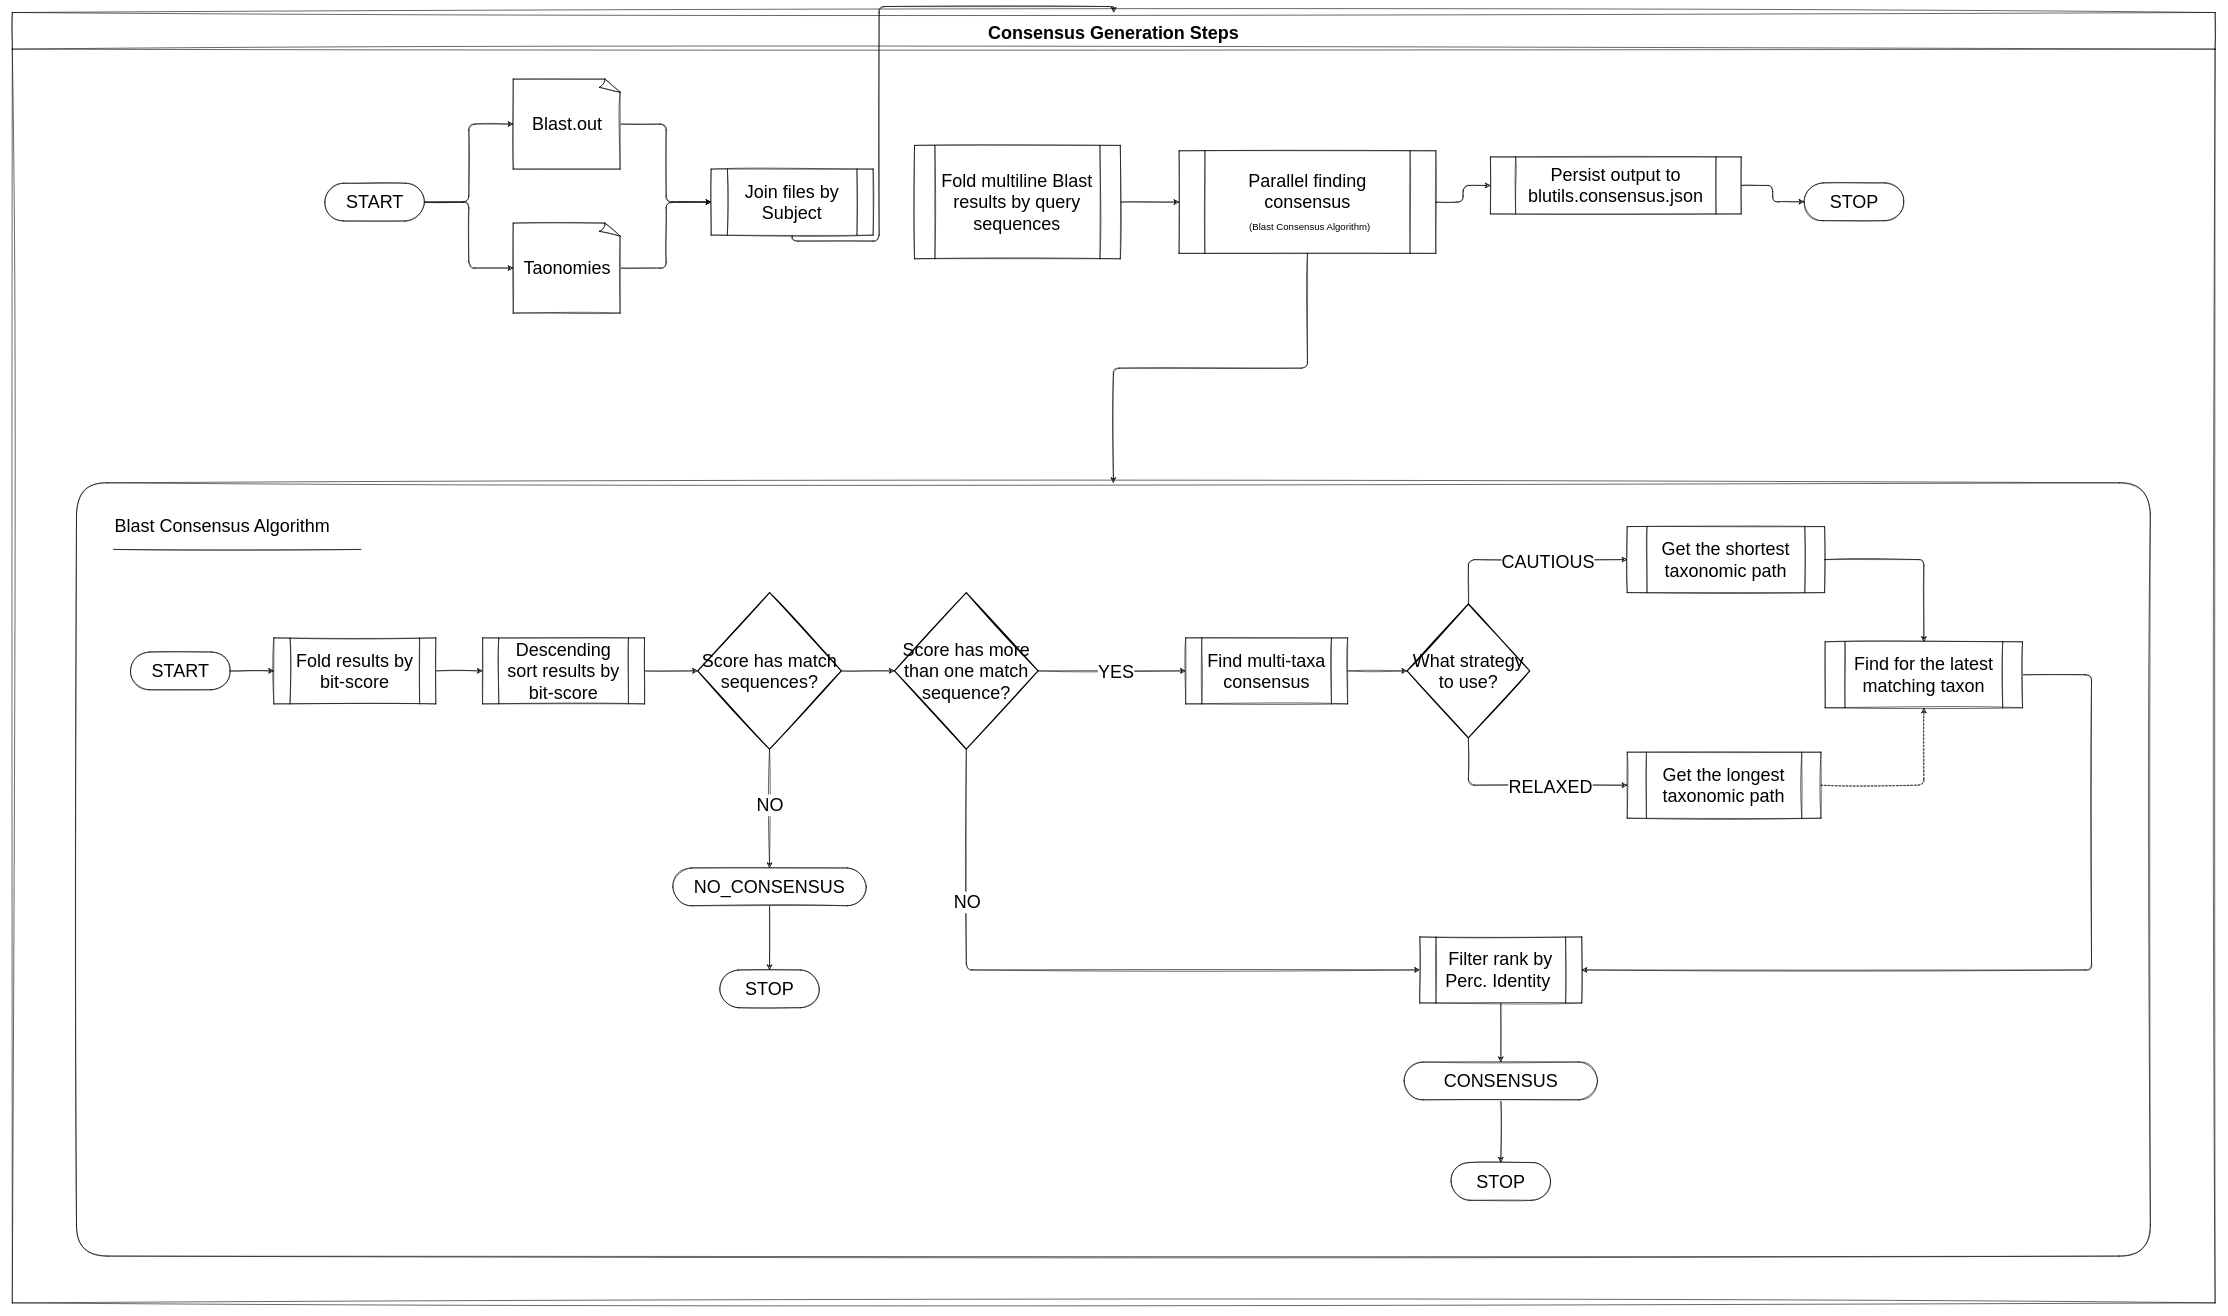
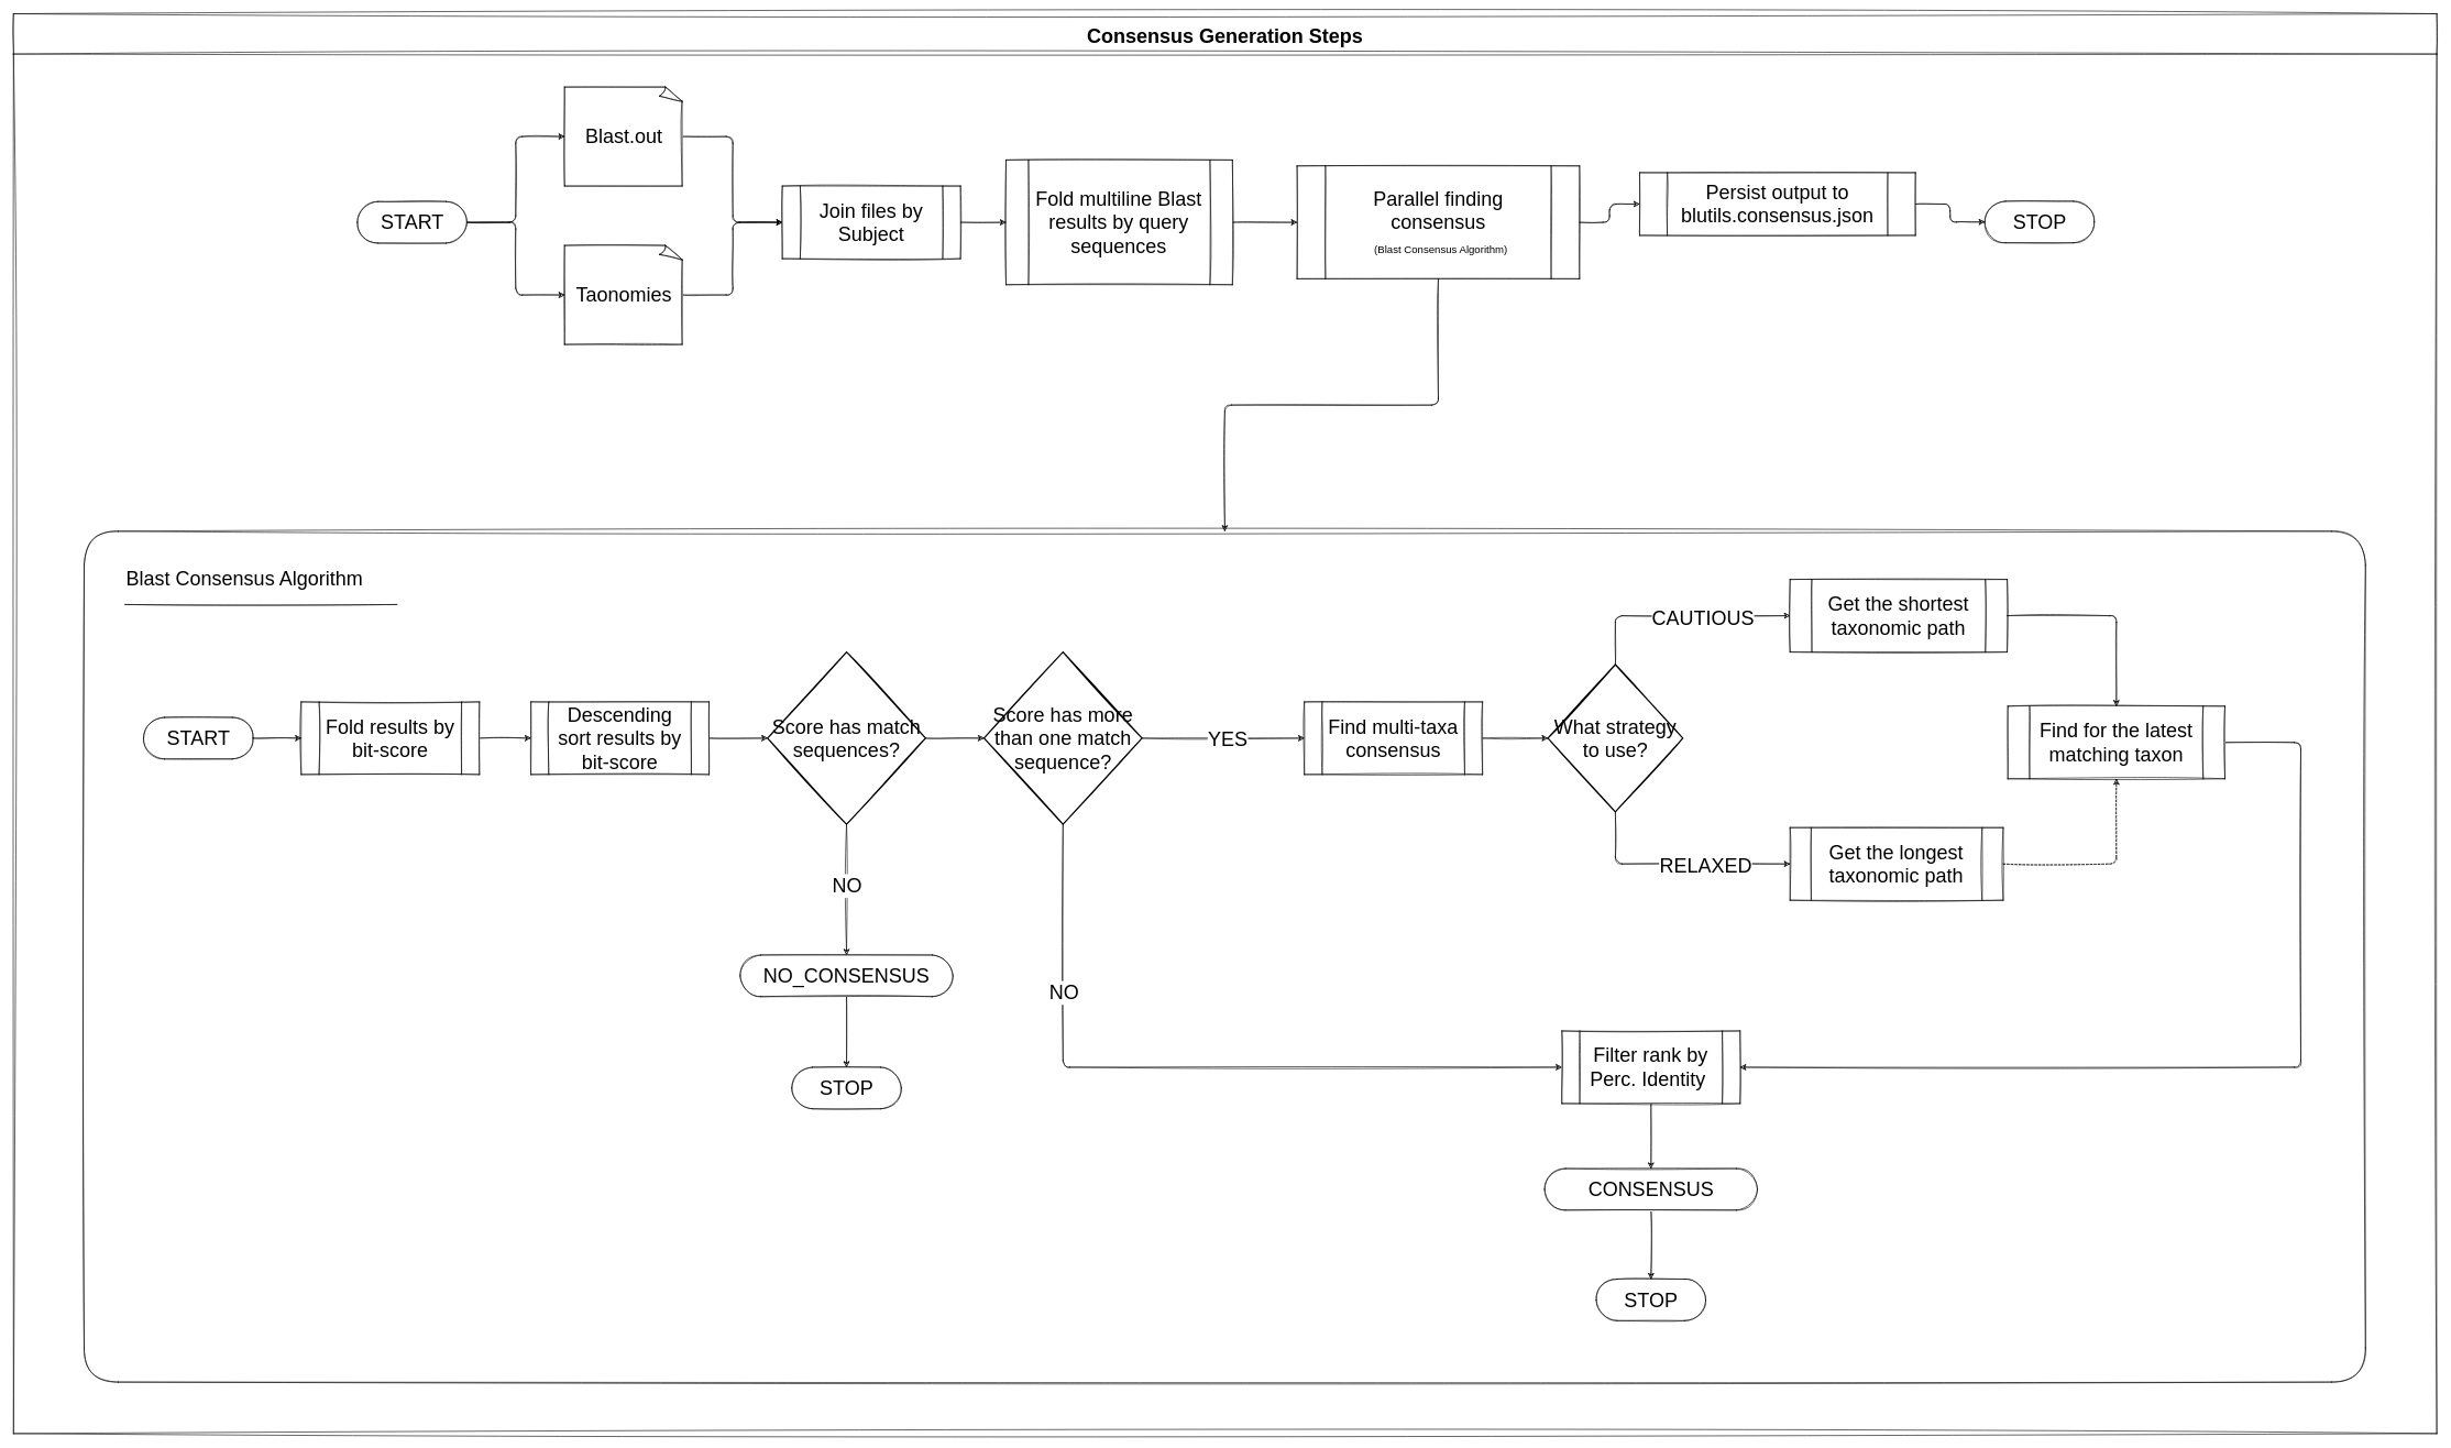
- <mxCell id="8" style="edgeStyle=orthogonalEdgeStyle;html=1;fontSize=30;sketch=1;" edge="1" parent="1" source="9" target="2"><mxGeometry relative="1" as="geometry" /></mxCell>
+ <mxCell id="8" style="edgeStyle=orthogonalEdgeStyle;html=1;fontSize=30;sketch=1;" edge="1" parent="1" source="9" target="14"><mxGeometry relative="1" as="geometry" /></mxCell>
